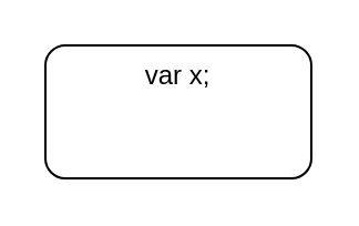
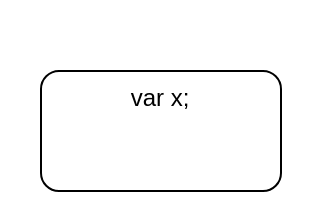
- <mxCell id="2" value="var x;" style="rounded=1;whiteSpace=wrap;html=1;verticalAlign=top;" vertex="1" parent="1"><mxGeometry x="20" y="20" width="120" height="60" as="geometry" /></mxCell>
+ <mxCell id="2" value="var x;" style="rounded=1;whiteSpace=wrap;html=1;verticalAlign=top;" vertex="1" parent="1"><mxGeometry x="20" y="35" width="120" height="60" as="geometry" /></mxCell>
